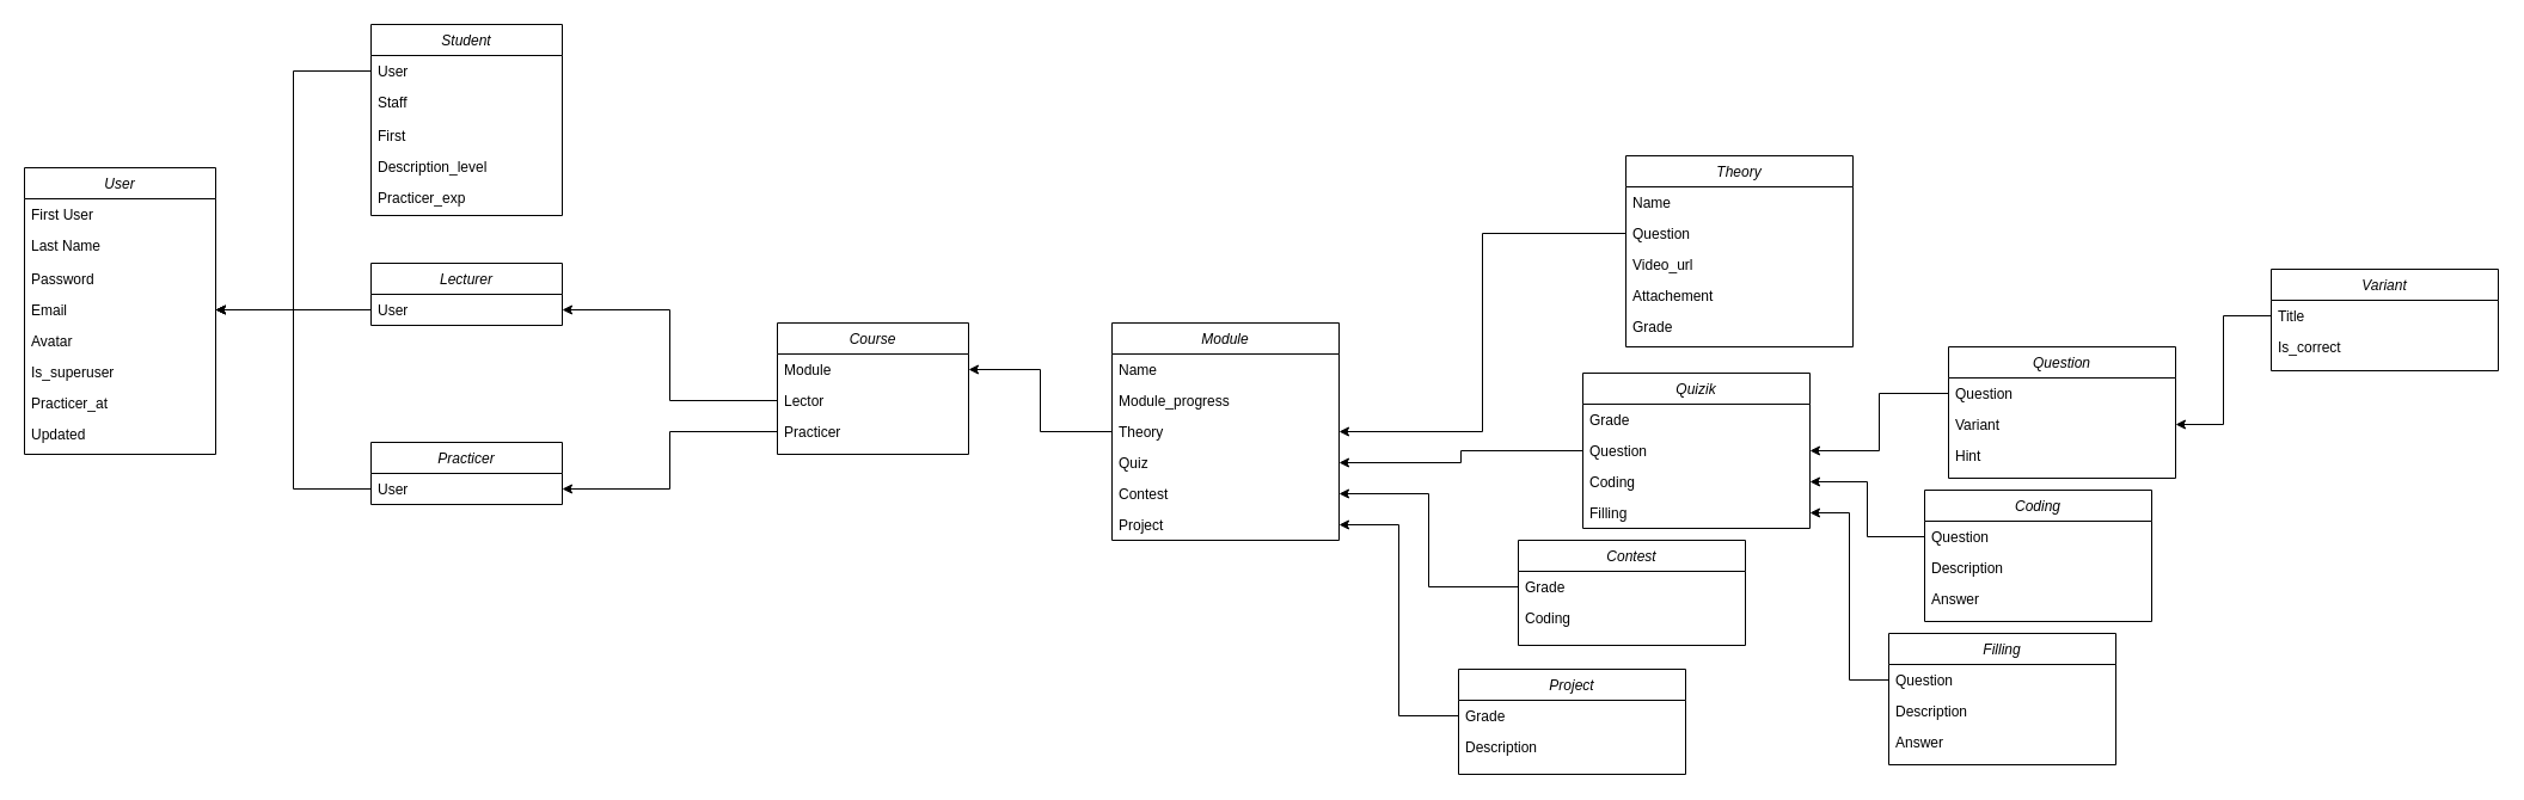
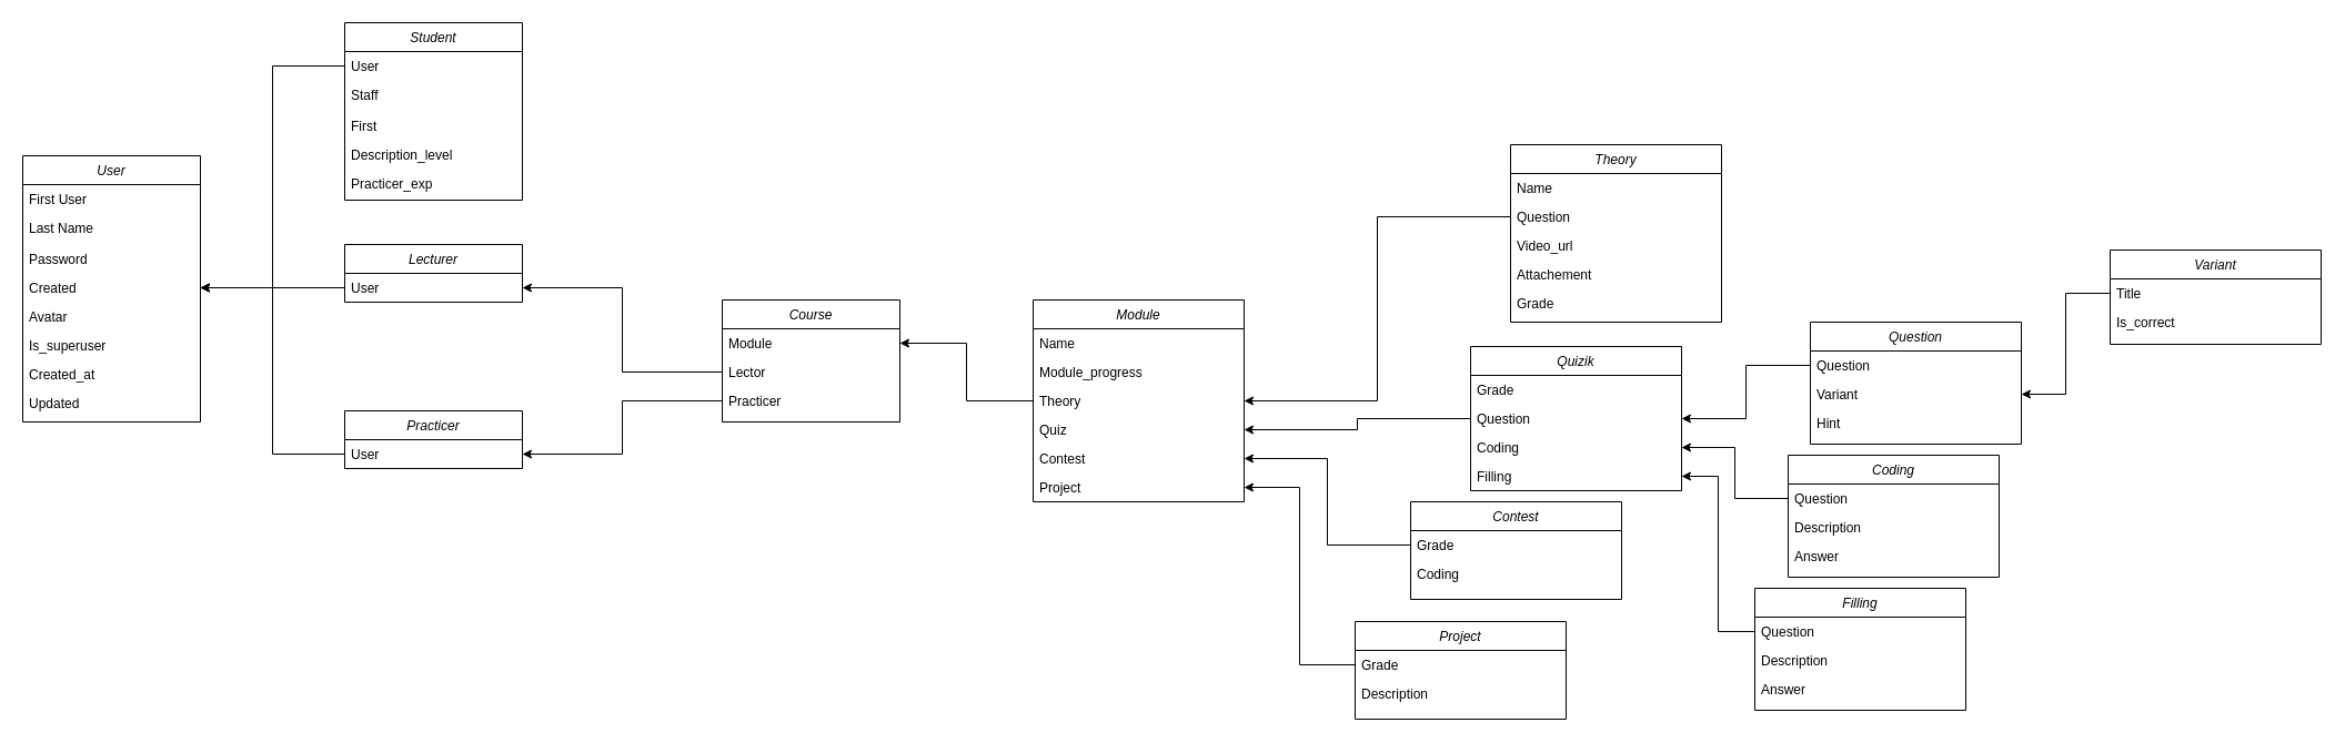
- <mxCell id="6" value="Email" style="text;align=left;verticalAlign=top;spacingLeft=4;spacingRight=4;overflow=hidden;rotatable=0;points=[[0,0.5],[1,0.5]];portConstraint=eastwest;" vertex="1" parent="2"><mxGeometry y="106" width="160" height="26" as="geometry" /></mxCell>
+ <mxCell id="6" value="Created" style="text;align=left;verticalAlign=top;spacingLeft=4;spacingRight=4;overflow=hidden;rotatable=0;points=[[0,0.5],[1,0.5]];portConstraint=eastwest;" vertex="1" parent="2"><mxGeometry y="106" width="160" height="26" as="geometry" /></mxCell>
- <mxCell id="9" value="Practicer_at" style="text;align=left;verticalAlign=top;spacingLeft=4;spacingRight=4;overflow=hidden;rotatable=0;points=[[0,0.5],[1,0.5]];portConstraint=eastwest;" vertex="1" parent="2"><mxGeometry y="184" width="160" height="26" as="geometry" /></mxCell>
+ <mxCell id="9" value="Created_at" style="text;align=left;verticalAlign=top;spacingLeft=4;spacingRight=4;overflow=hidden;rotatable=0;points=[[0,0.5],[1,0.5]];portConstraint=eastwest;" vertex="1" parent="2"><mxGeometry y="184" width="160" height="26" as="geometry" /></mxCell>
